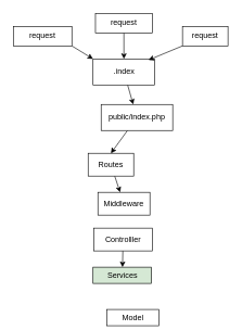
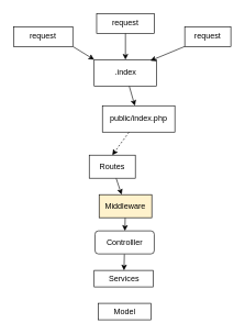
- <mxCell id="10" style="edgeStyle=none;html=1;entryX=0.5;entryY=0;entryDx=0;entryDy=0;" edge="1" parent="1" source="11" target="3"><mxGeometry relative="1" as="geometry" /></mxCell>
+ <mxCell id="10" style="edgeStyle=none;html=1;entryX=0.5;entryY=0;entryDx=0;entryDy=0;dashed=1;" edge="1" parent="1" source="11" target="3"><mxGeometry relative="1" as="geometry" /></mxCell>
- <mxCell id="5" value="Middleware" style="whiteSpace=wrap;html=1;" vertex="1" parent="1"><mxGeometry x="150" y="295" width="80" height="35" as="geometry" /></mxCell>
+ <mxCell id="5" value="Middleware" style="whiteSpace=wrap;html=1;fillColor=#fff2cc;" vertex="1" parent="1"><mxGeometry x="150" y="295" width="80" height="35" as="geometry" /></mxCell>
+ <mxCell id="4" value="" style="edgeStyle=none;html=1;" edge="1" parent="1" source="5" target="7"><mxGeometry relative="1" as="geometry" /></mxCell>
- <mxCell id="7" value="Controlller" style="whiteSpace=wrap;html=1;" vertex="1" parent="1"><mxGeometry x="143.75" y="350" width="90" height="35" as="geometry" /></mxCell>
+ <mxCell id="7" value="Controlller" style="whiteSpace=wrap;html=1;rounded=1;" vertex="1" parent="1"><mxGeometry x="143.75" y="350" width="90" height="35" as="geometry" /></mxCell>
- <mxCell id="8" value="Services" style="whiteSpace=wrap;html=1;fillColor=#d5e8d4;" vertex="1" parent="1"><mxGeometry x="142.5" y="410" width="90" height="25" as="geometry" /></mxCell>
+ <mxCell id="8" value="Services" style="whiteSpace=wrap;html=1;" vertex="1" parent="1"><mxGeometry x="142.5" y="410" width="90" height="25" as="geometry" /></mxCell>
- <mxCell id="9" value="Model" style="whiteSpace=wrap;html=1;" vertex="1" parent="1"><mxGeometry x="163.75" y="475" width="80" height="25" as="geometry" /></mxCell>
+ <mxCell id="9" value="Model" style="whiteSpace=wrap;html=1;" vertex="1" parent="1"><mxGeometry x="148.75" y="460" width="80" height="25" as="geometry" /></mxCell>
